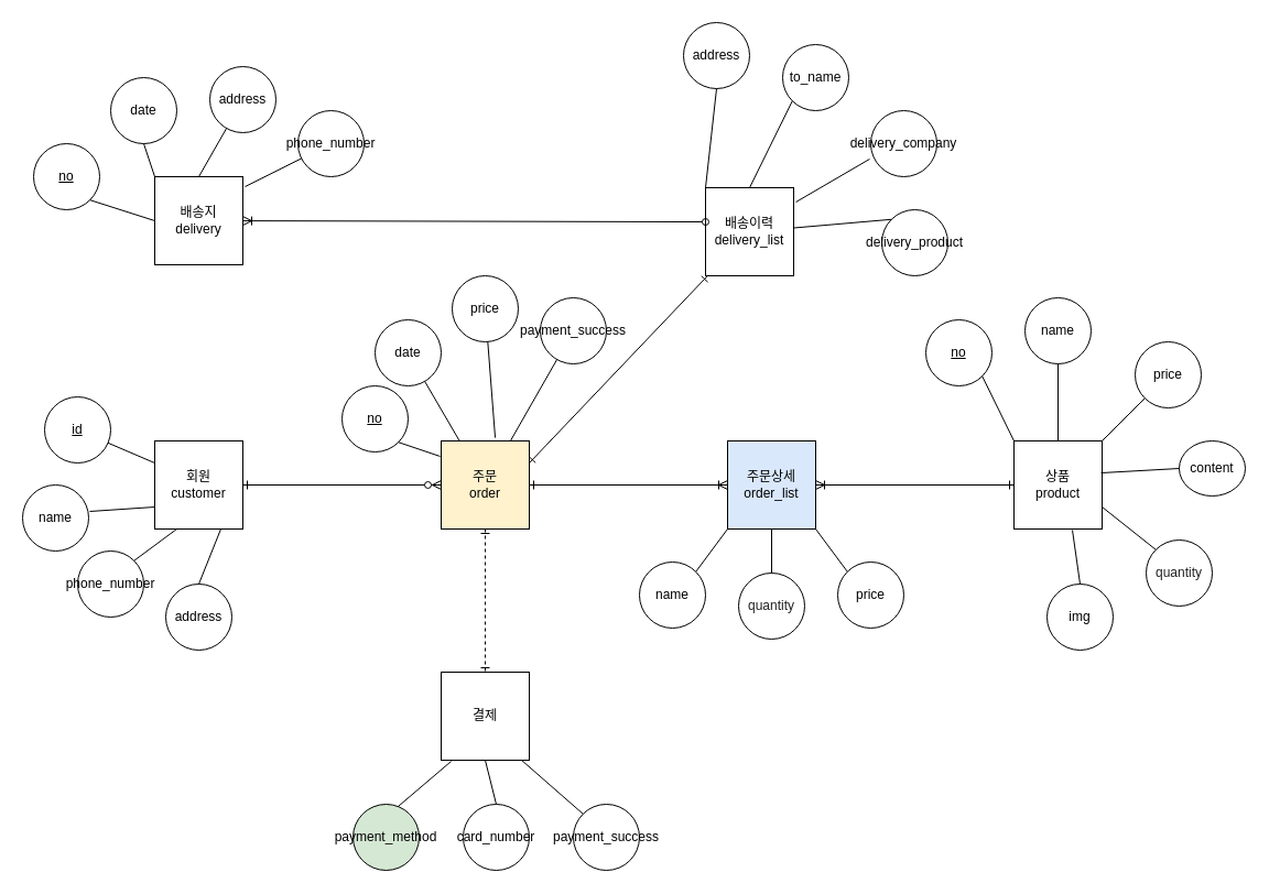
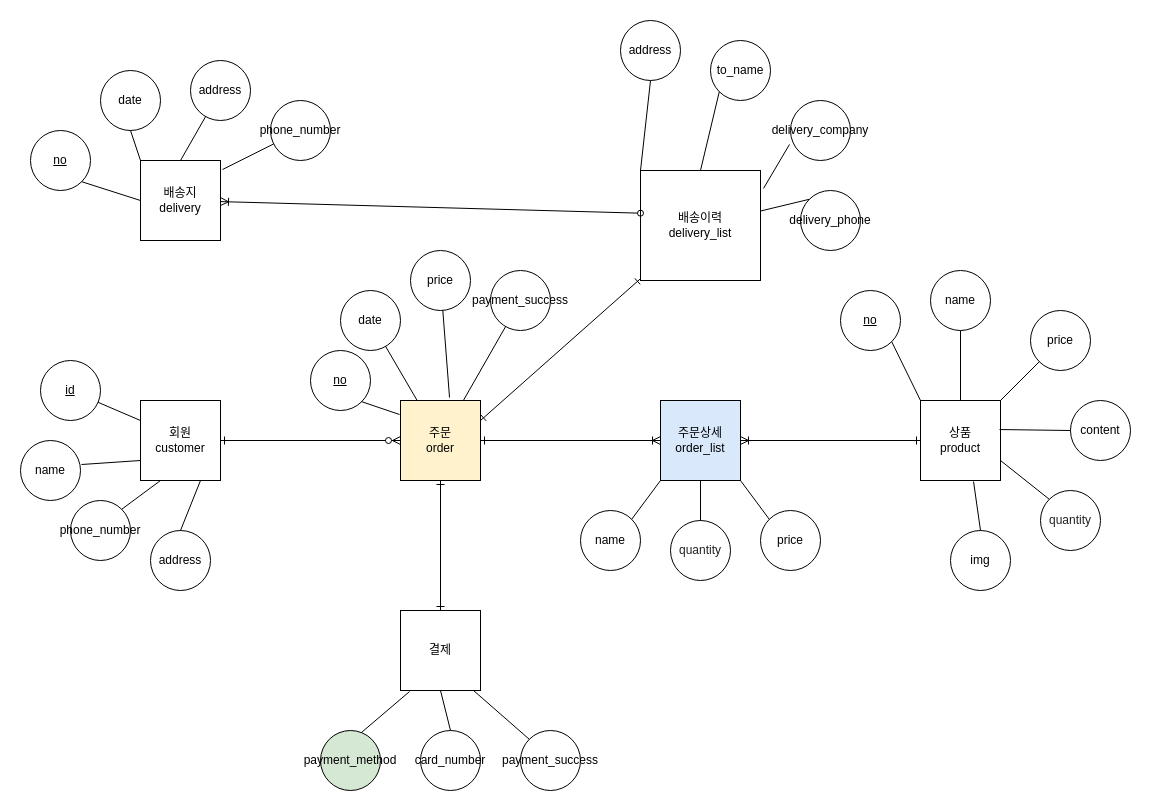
- <mxCell id="28" value="배송이력&lt;br&gt;delivery_list" style="whiteSpace=wrap;html=1;aspect=fixed;" vertex="1" parent="1"><mxGeometry x="640" y="170" width="80" height="80" as="geometry" /></mxCell>
+ <mxCell id="28" value="배송이력&lt;br&gt;delivery_list" style="whiteSpace=wrap;html=1;aspect=fixed;" vertex="1" parent="1"><mxGeometry x="640" y="170" width="120" height="110" as="geometry" /></mxCell>
- <mxCell id="34" value="delivery_product" style="ellipse;whiteSpace=wrap;html=1;aspect=fixed;" vertex="1" parent="1"><mxGeometry x="800" y="190" width="60" height="60" as="geometry" /></mxCell>
+ <mxCell id="34" value="delivery_phone" style="ellipse;whiteSpace=wrap;html=1;aspect=fixed;" vertex="1" parent="1"><mxGeometry x="800" y="190" width="60" height="60" as="geometry" /></mxCell>
- <mxCell id="26" value="content" style="ellipse;whiteSpace=wrap;html=1;aspect=fixed;" vertex="1" parent="1"><mxGeometry x="1070" y="400" width="60" height="50" as="geometry" /></mxCell>
+ <mxCell id="26" value="content" style="ellipse;whiteSpace=wrap;html=1;aspect=fixed;" vertex="1" parent="1"><mxGeometry x="1070" y="400" width="60" height="60" as="geometry" /></mxCell>
- <mxCell id="11" value="" style="endArrow=ERone;html=1;entryX=0.5;entryY=0;entryDx=0;entryDy=0;exitX=0.5;exitY=1;exitDx=0;exitDy=0;startArrow=ERone;startFill=0;endFill=0;dashed=1;" edge="1" parent="1" source="3" target="6"><mxGeometry width="50" height="50" relative="1" as="geometry"><mxPoint x="230" y="450" as="sourcePoint" /><mxPoint x="410" y="450" as="targetPoint" /></mxGeometry></mxCell>
+ <mxCell id="11" value="" style="endArrow=ERone;html=1;entryX=0.5;entryY=0;entryDx=0;entryDy=0;exitX=0.5;exitY=1;exitDx=0;exitDy=0;startArrow=ERone;startFill=0;endFill=0;" edge="1" parent="1" source="3" target="6"><mxGeometry width="50" height="50" relative="1" as="geometry"><mxPoint x="230" y="450" as="sourcePoint" /><mxPoint x="410" y="450" as="targetPoint" /></mxGeometry></mxCell>
